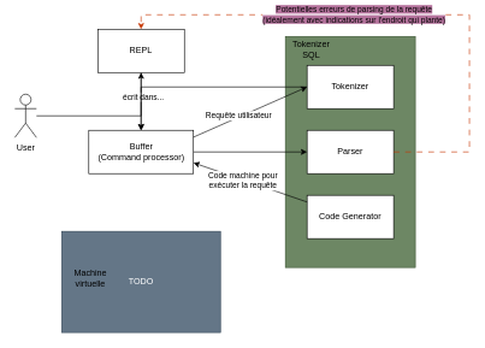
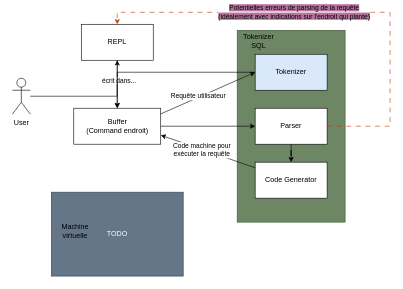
- <mxCell id="17" value="Tokenizer" style="rounded=0;whiteSpace=wrap;html=1;" vertex="1" parent="1"><mxGeometry x="425" y="90" width="120" height="60" as="geometry" /></mxCell>
+ <mxCell id="17" value="Tokenizer" style="rounded=0;whiteSpace=wrap;html=1;fillColor=#dae8fc;" vertex="1" parent="1"><mxGeometry x="425" y="90" width="120" height="60" as="geometry" /></mxCell>
- <mxCell id="15" value="Buffer&lt;div&gt;(Command processor)&lt;/div&gt;" style="rounded=0;whiteSpace=wrap;html=1;" vertex="1" parent="1"><mxGeometry x="122.5" y="180" width="145" height="60" as="geometry" /></mxCell>
+ <mxCell id="15" value="Buffer&lt;div&gt;(Command endroit)&lt;/div&gt;" style="rounded=0;whiteSpace=wrap;html=1;" vertex="1" parent="1"><mxGeometry x="122.5" y="180" width="145" height="60" as="geometry" /></mxCell>
+ <mxCell id="7" style="edgeStyle=orthogonalEdgeStyle;rounded=0;orthogonalLoop=1;jettySize=auto;html=1;entryX=0.5;entryY=0;entryDx=0;entryDy=0;" edge="1" parent="2" source="6" target="5"><mxGeometry relative="1" as="geometry" /></mxCell>
